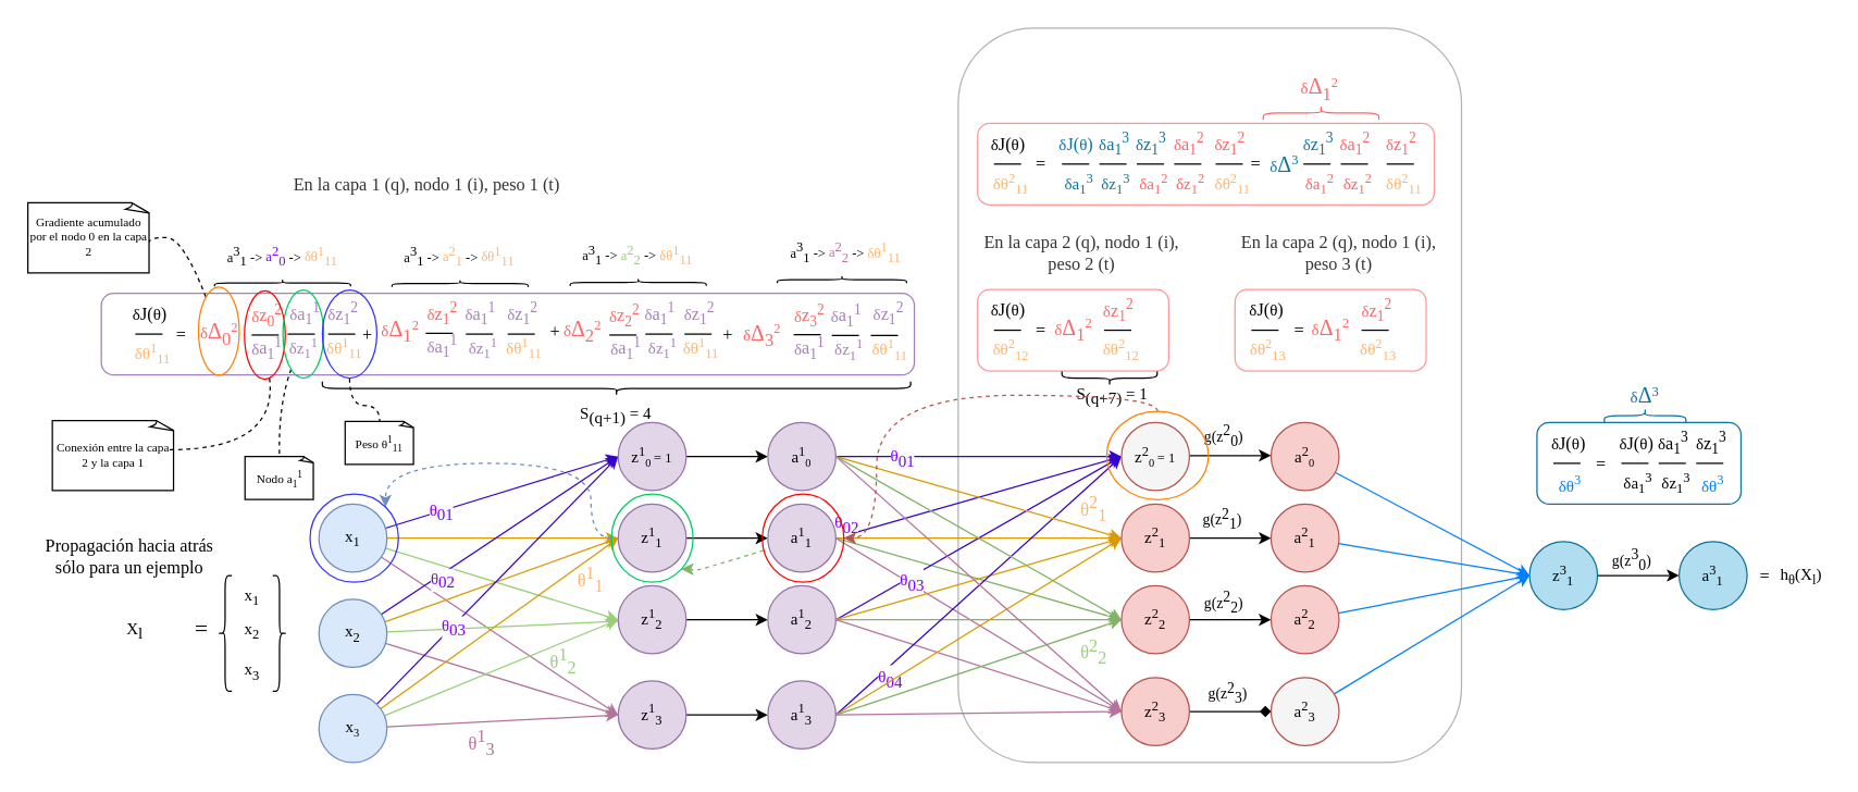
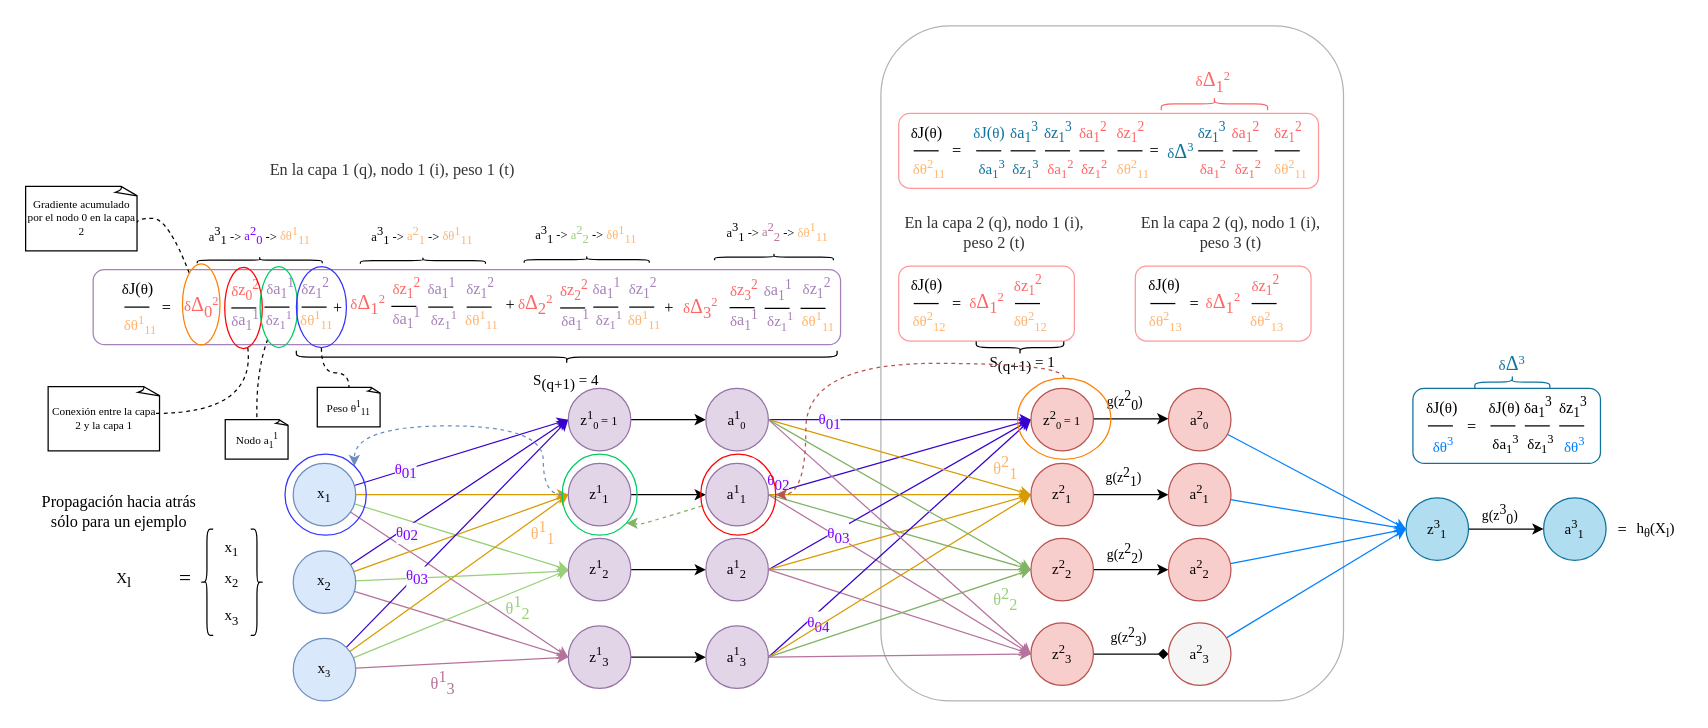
- <mxCell id="208" value="S&lt;sub style=&quot;font-size: 12px&quot;&gt;(q+7)&amp;nbsp;&lt;/sub&gt;= 1" style="text;html=1;strokeColor=none;fillColor=none;align=center;verticalAlign=middle;whiteSpace=wrap;rounded=0;labelBackgroundColor=none;fontFamily=Lucida Console;fontSize=12;fontColor=#000000;" parent="1" vertex="1"><mxGeometry x="782.75" y="275" width="69" height="30" as="geometry" /></mxCell>
+ <mxCell id="208" value="S&lt;sub style=&quot;font-size: 12px&quot;&gt;(q+1)&amp;nbsp;&lt;/sub&gt;= 1" style="text;html=1;strokeColor=none;fillColor=none;align=center;verticalAlign=middle;whiteSpace=wrap;rounded=0;labelBackgroundColor=none;fontFamily=Lucida Console;fontSize=12;fontColor=#000000;" parent="1" vertex="1"><mxGeometry x="782.75" y="275" width="69" height="30" as="geometry" /></mxCell>
- <mxCell id="65" value="z&lt;sup&gt;2&lt;/sup&gt;&lt;span style=&quot;font-size: 10px ; line-height: 1.2&quot;&gt;&lt;sub&gt;0 &lt;/sub&gt;= 1&lt;/span&gt;" style="ellipse;whiteSpace=wrap;html=1;aspect=fixed;fontFamily=Lucida Console;fillColor=#f5f5f5;strokeColor=#b85450;" parent="1" vertex="1"><mxGeometry x="824" y="310" width="50" height="50" as="geometry" /></mxCell>
+ <mxCell id="65" value="z&lt;sup&gt;2&lt;/sup&gt;&lt;span style=&quot;font-size: 10px ; line-height: 1.2&quot;&gt;&lt;sub&gt;0 &lt;/sub&gt;= 1&lt;/span&gt;" style="ellipse;whiteSpace=wrap;html=1;aspect=fixed;fontFamily=Lucida Console;fillColor=#f8cecc;strokeColor=#b85450;" parent="1" vertex="1"><mxGeometry x="824" y="310" width="50" height="50" as="geometry" /></mxCell>
